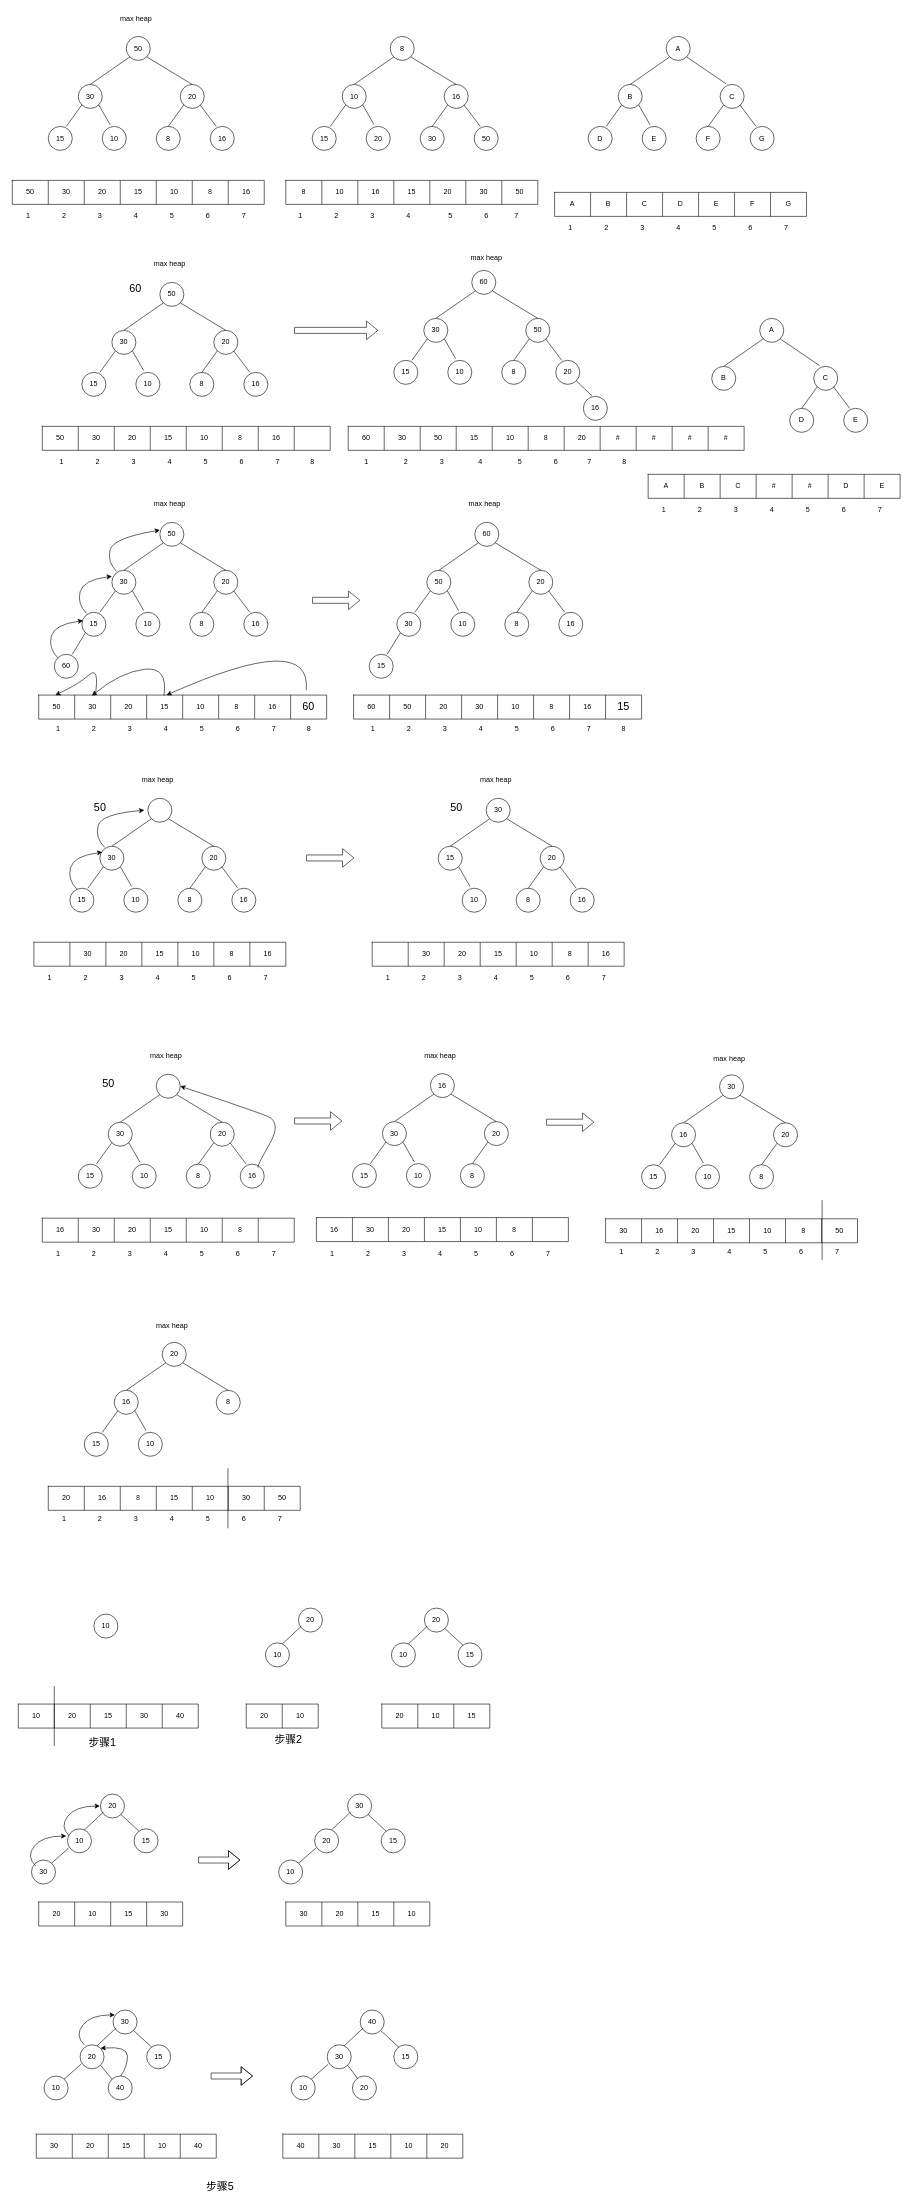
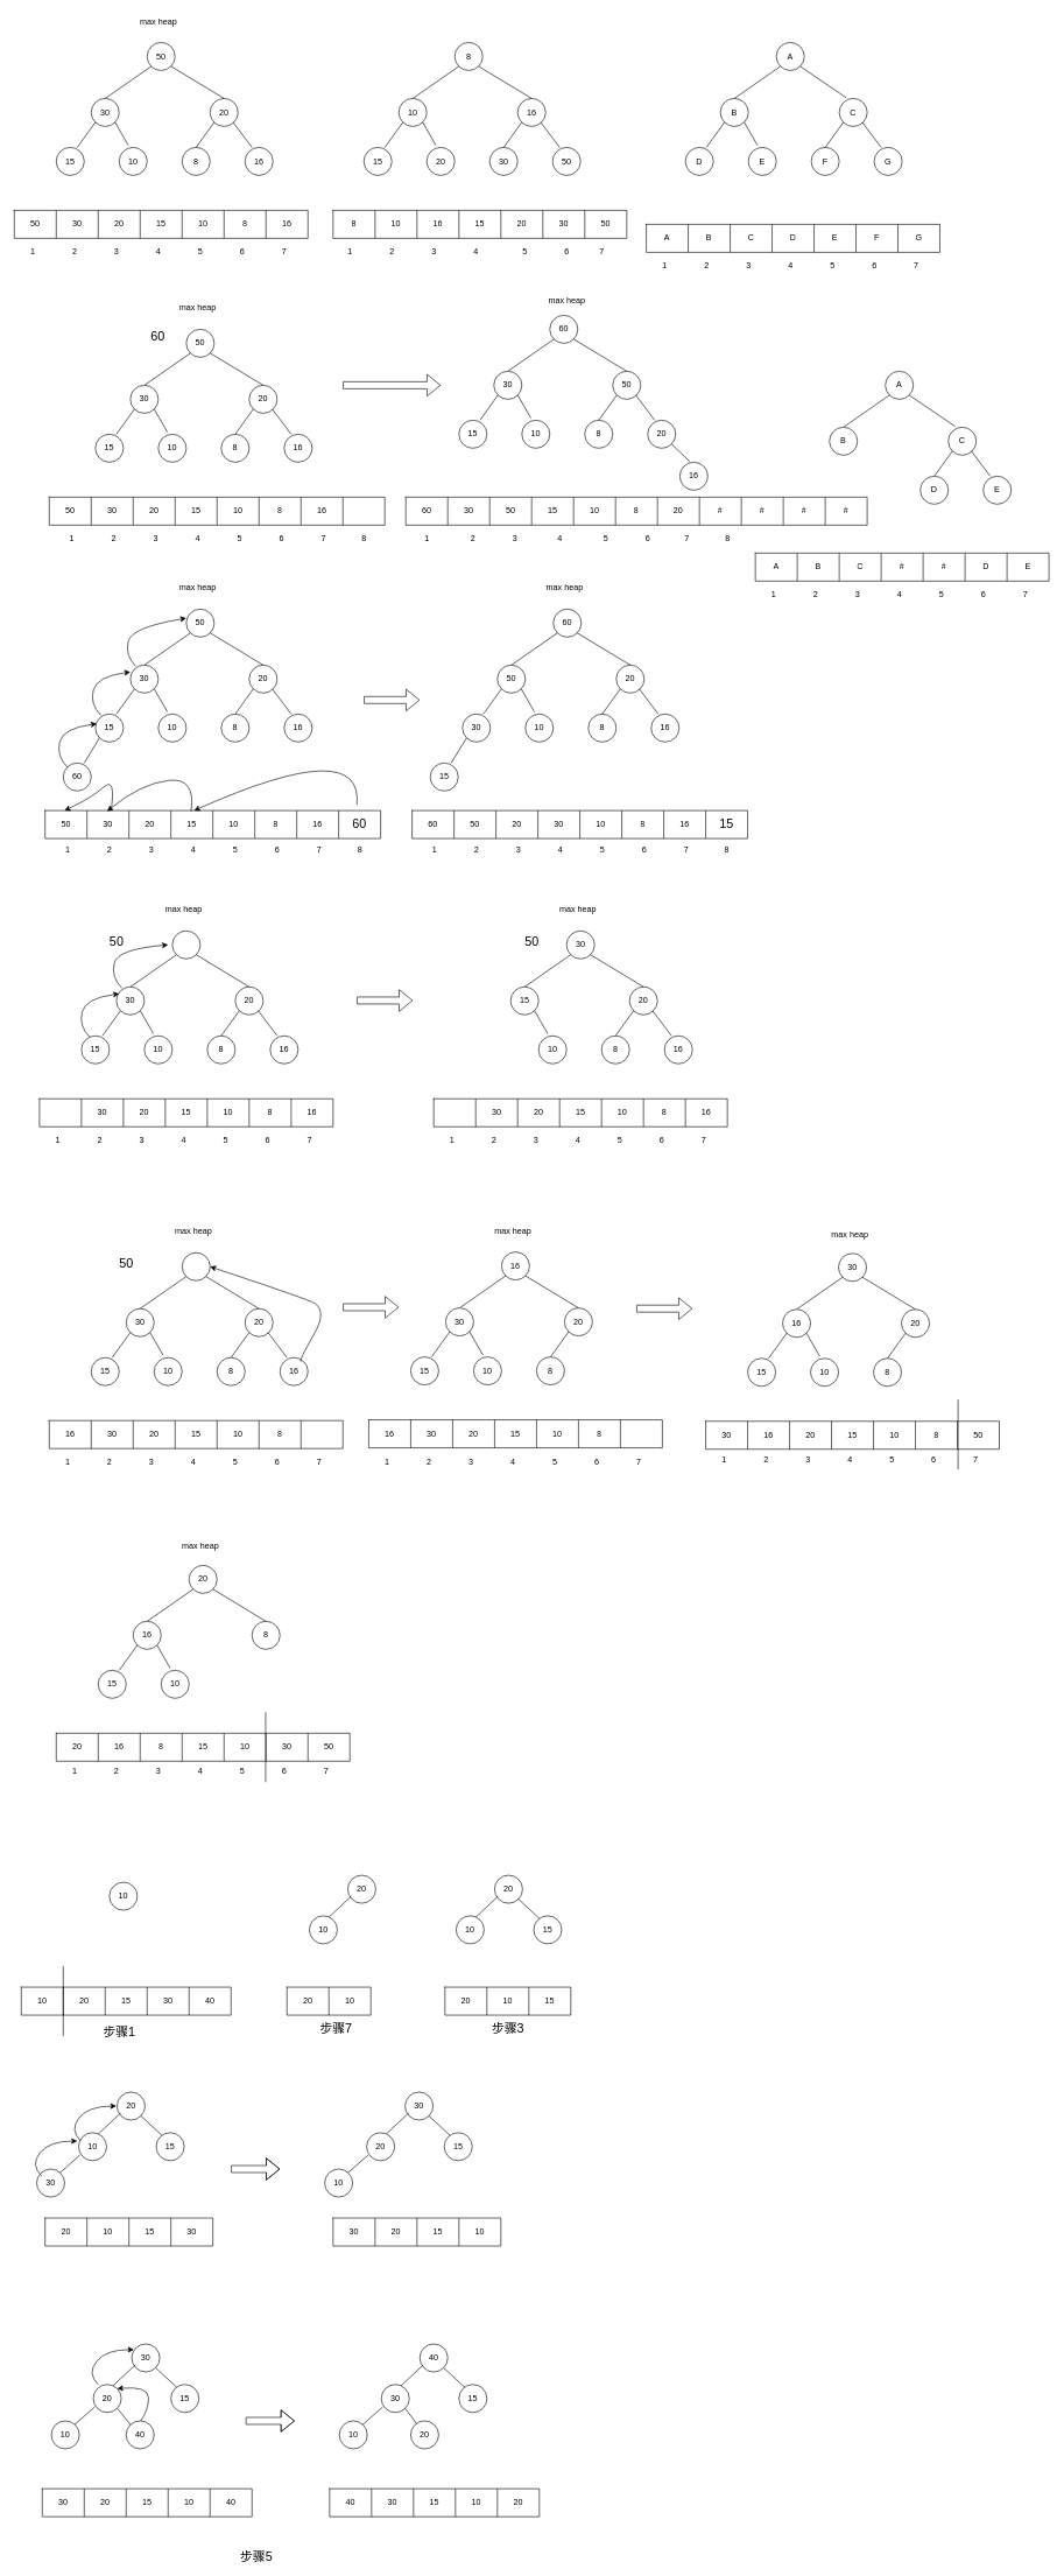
- <mxCell id="533" value="步骤2" style="text;html=1;align=center;verticalAlign=middle;resizable=0;points=[];autosize=1;fontSize=18;" vertex="1" parent="1"><mxGeometry x="450" y="2885" width="60" height="30" as="geometry" /></mxCell>
+ <mxCell id="533" value="步骤7" style="text;html=1;align=center;verticalAlign=middle;resizable=0;points=[];autosize=1;fontSize=18;" vertex="1" parent="1"><mxGeometry x="450" y="2885" width="60" height="30" as="geometry" /></mxCell>
+ <mxCell id="534" value="步骤3" style="text;html=1;align=center;verticalAlign=middle;resizable=0;points=[];autosize=1;fontSize=18;" vertex="1" parent="1"><mxGeometry x="696" y="2885" width="60" height="30" as="geometry" /></mxCell>
- <mxCell id="535" value="步骤5" style="text;html=1;align=center;verticalAlign=middle;resizable=0;points=[];autosize=1;fontSize=18;" vertex="1" parent="1"><mxGeometry x="336" y="3630" width="60" height="30" as="geometry" /></mxCell>
+ <mxCell id="535" value="步骤5" style="text;html=1;align=center;verticalAlign=middle;resizable=0;points=[];autosize=1;fontSize=18;" vertex="1" parent="1"><mxGeometry x="336" y="3640" width="60" height="30" as="geometry" /></mxCell>
